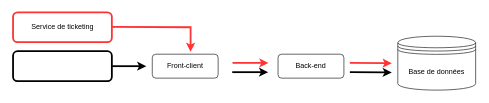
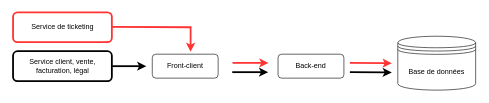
+ <mxCell id="5" value="&lt;div&gt;Service client, vente,&lt;/div&gt;&lt;div&gt;facturation, légal&lt;/div&gt;" style="text;html=1;align=center;verticalAlign=middle;resizable=0;points=[];autosize=1;strokeColor=none;fillColor=none;" parent="1" vertex="1"><mxGeometry x="38" y="90" width="130" height="40" as="geometry" /></mxCell>
